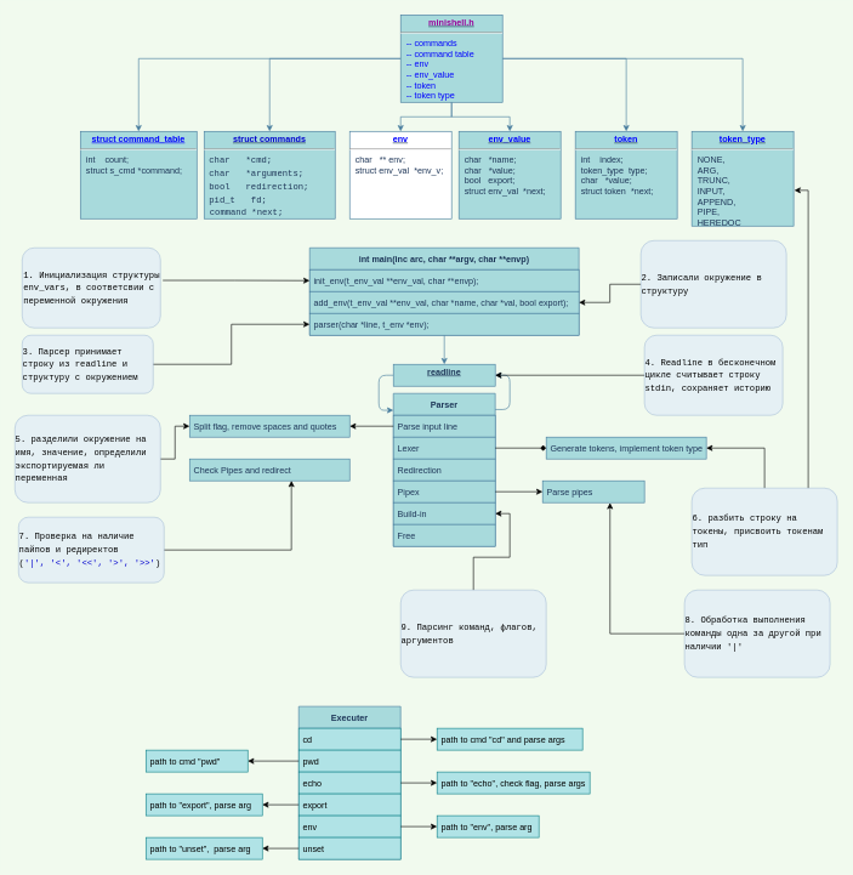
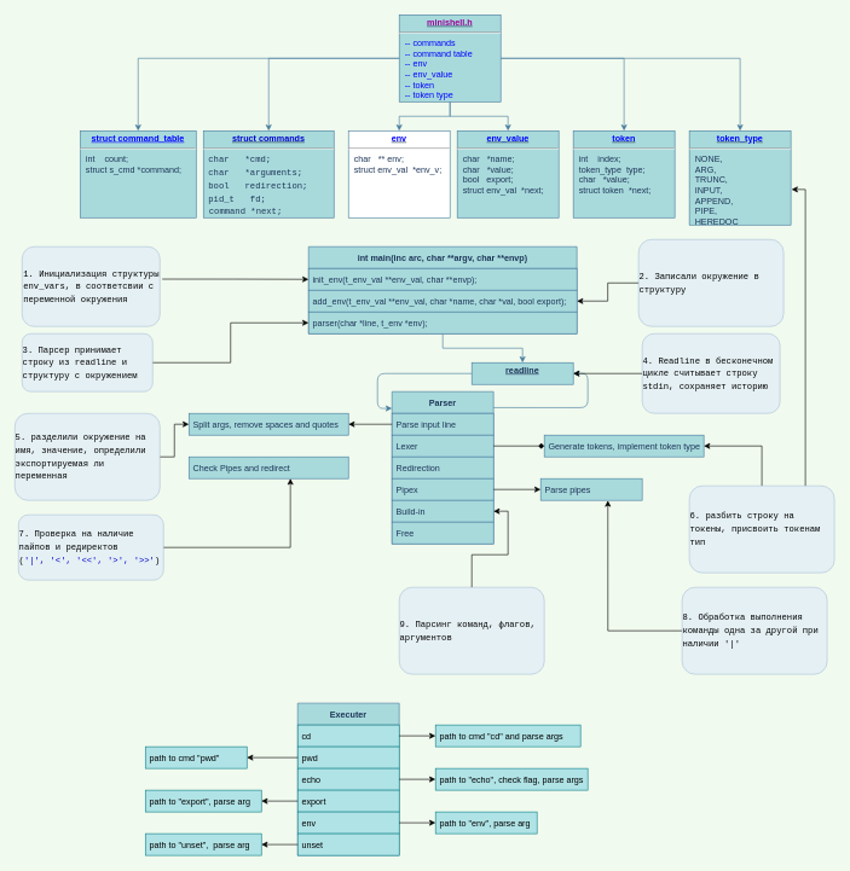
- <mxCell id="17" value="&lt;p style=&quot;margin: 0px ; margin-top: 4px ; text-align: center ; text-decoration: underline&quot;&gt;&lt;b&gt;readline&lt;/b&gt;&lt;/p&gt;" style="verticalAlign=top;align=left;overflow=fill;fontSize=12;fontFamily=Helvetica;html=1;rounded=0;shadow=0;comic=0;labelBackgroundColor=none;strokeWidth=1;fillColor=#A8DADC;strokeColor=#457B9D;fontColor=#1D3557;" parent="1" vertex="1"><mxGeometry x="540" y="500" width="140" height="30" as="geometry" /></mxCell>
+ <mxCell id="17" value="&lt;p style=&quot;margin: 0px ; margin-top: 4px ; text-align: center ; text-decoration: underline&quot;&gt;&lt;b&gt;readline&lt;/b&gt;&lt;/p&gt;" style="verticalAlign=top;align=left;overflow=fill;fontSize=12;fontFamily=Helvetica;html=1;rounded=0;shadow=0;comic=0;labelBackgroundColor=none;strokeWidth=1;fillColor=#A8DADC;strokeColor=#457B9D;fontColor=#1D3557;" parent="1" vertex="1"><mxGeometry x="650" y="500" width="140" height="30" as="geometry" /></mxCell>
- <mxCell id="43" value="Split flag, remove spaces and quotes" style="text;strokeColor=#457B9D;fillColor=#A8DADC;align=left;verticalAlign=middle;spacingLeft=4;spacingRight=4;overflow=hidden;points=[[0,0.5],[1,0.5]];portConstraint=eastwest;rotatable=0;fontColor=#1D3557;rounded=0;" parent="1" vertex="1"><mxGeometry x="260" y="570" width="220" height="30" as="geometry" /></mxCell>
+ <mxCell id="43" value="Split args, remove spaces and quotes" style="text;strokeColor=#457B9D;fillColor=#A8DADC;align=left;verticalAlign=middle;spacingLeft=4;spacingRight=4;overflow=hidden;points=[[0,0.5],[1,0.5]];portConstraint=eastwest;rotatable=0;fontColor=#1D3557;rounded=0;" parent="1" vertex="1"><mxGeometry x="260" y="570" width="220" height="30" as="geometry" /></mxCell>
